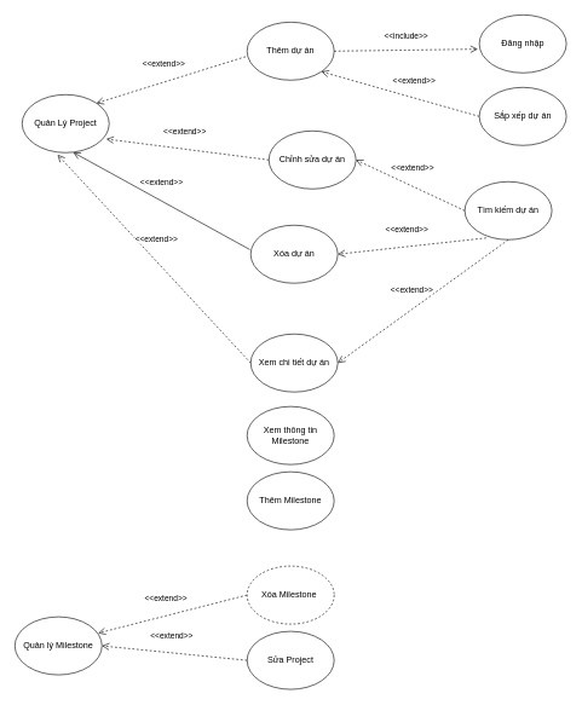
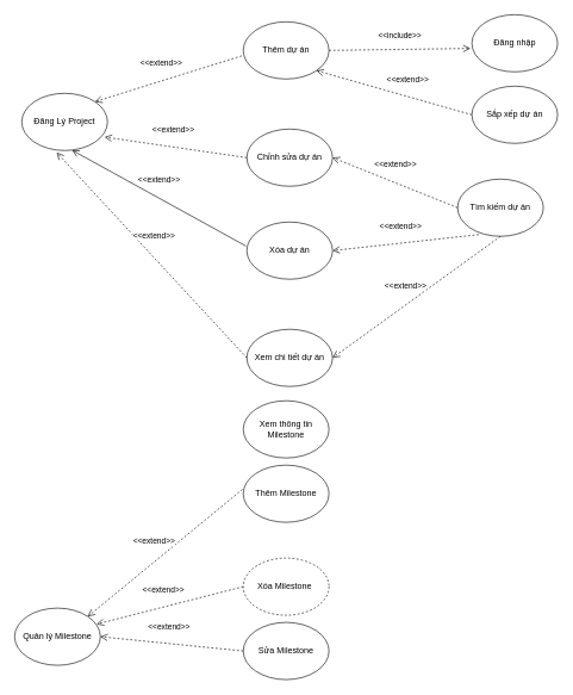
- <mxCell id="12" value="Quản Lý Project" style="ellipse;whiteSpace=wrap;html=1;" vertex="1" parent="1"><mxGeometry x="30" y="130" width="120" height="80" as="geometry" /></mxCell>
+ <mxCell id="12" value="Đăng Lý Project" style="ellipse;whiteSpace=wrap;html=1;" vertex="1" parent="1"><mxGeometry x="30" y="130" width="120" height="80" as="geometry" /></mxCell>
- <mxCell id="3" value="Chỉnh sửa dự án" style="ellipse;whiteSpace=wrap;html=1;" vertex="1" parent="1"><mxGeometry x="370" y="180" width="120" height="80" as="geometry" /></mxCell>
+ <mxCell id="3" value="Chỉnh sửa dự án" style="ellipse;whiteSpace=wrap;html=1;" vertex="1" parent="1"><mxGeometry x="345" y="180" width="120" height="80" as="geometry" /></mxCell>
+ <mxCell id="23" value="&amp;lt;&amp;lt;extend&amp;gt;&amp;gt;" style="html=1;verticalAlign=bottom;endArrow=open;dashed=1;endSize=8;elbow=vertical;rounded=0;entryX=1;entryY=0;entryDx=0;entryDy=0;exitX=-0.01;exitY=0.425;exitDx=0;exitDy=0;exitPerimeter=0;" edge="1" parent="1" source="22" target="19"><mxGeometry x="0.056" y="-15" relative="1" as="geometry"><mxPoint x="355" y="510" as="sourcePoint" /><mxPoint x="89" y="223" as="targetPoint" /><mxPoint as="offset" /></mxGeometry></mxCell>
- <mxCell id="21" value="Sửa Project" style="ellipse;whiteSpace=wrap;html=1;" vertex="1" parent="1"><mxGeometry x="340" y="870" width="120" height="80" as="geometry" /></mxCell>
+ <mxCell id="21" value="Sửa Milestone" style="ellipse;whiteSpace=wrap;html=1;" vertex="1" parent="1"><mxGeometry x="340" y="870" width="120" height="80" as="geometry" /></mxCell>
